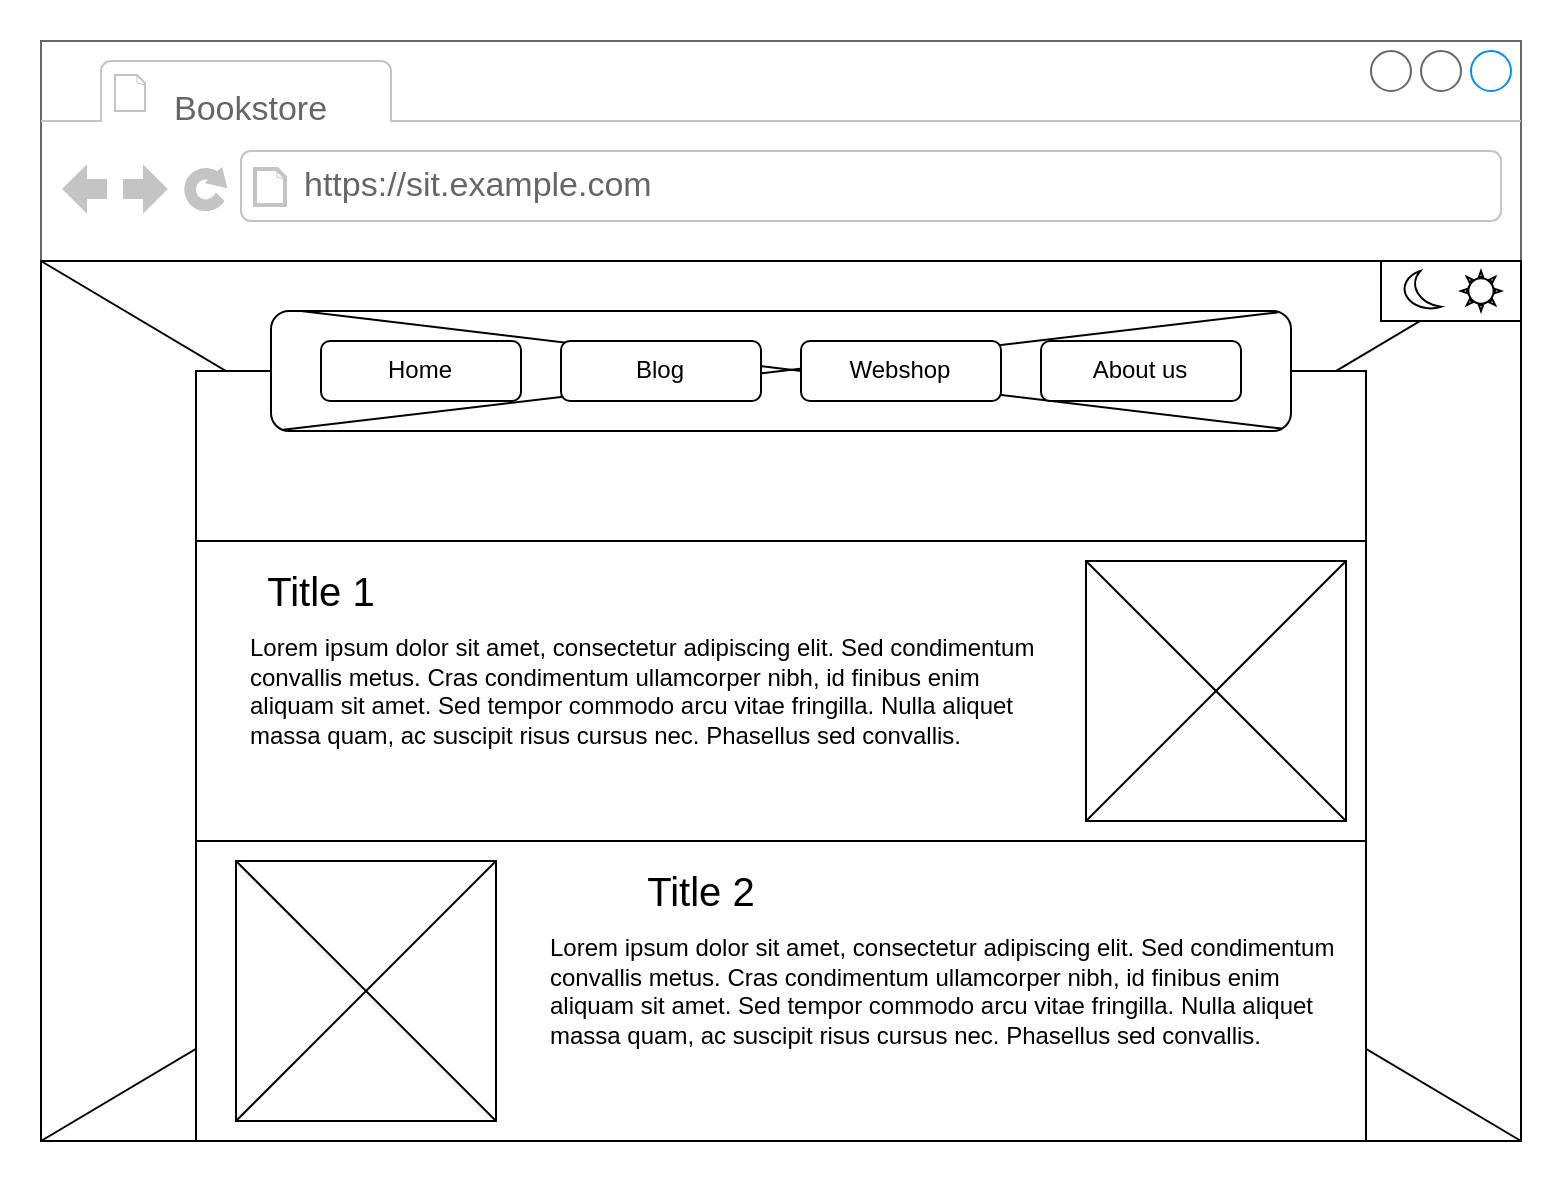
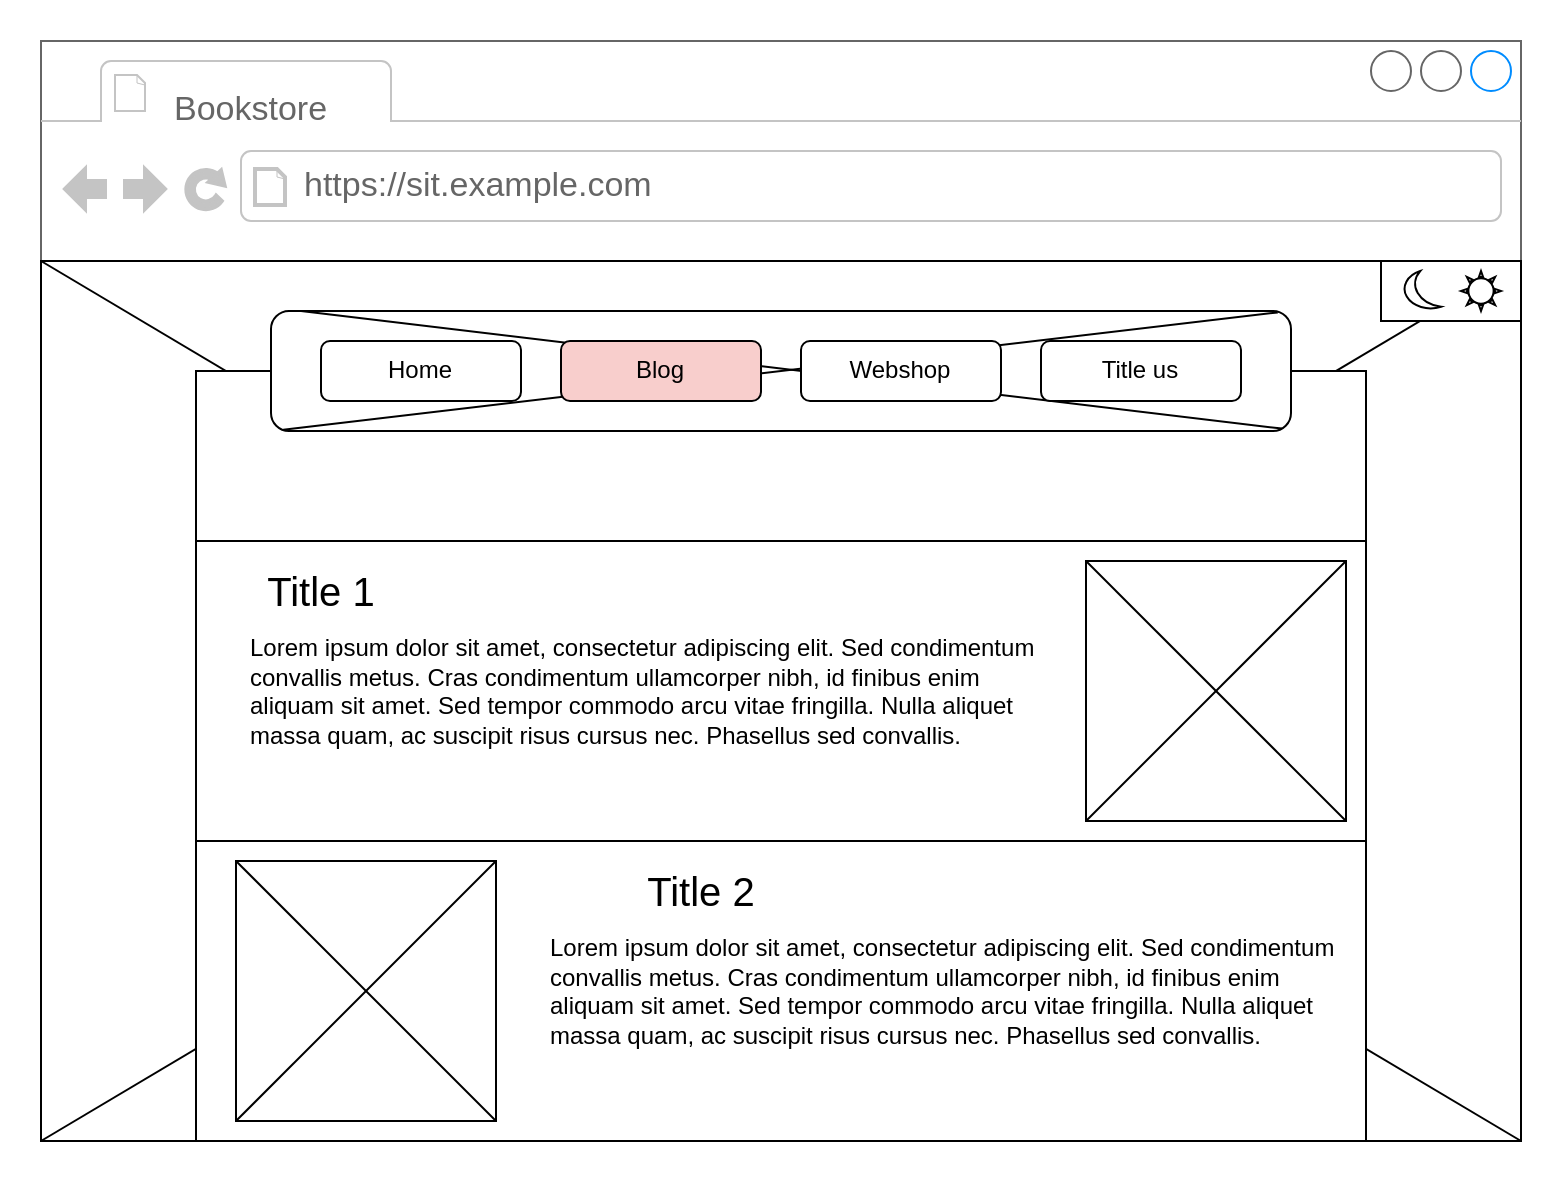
- <mxCell id="14" value="Blog" style="rounded=1;whiteSpace=wrap;html=1;" parent="2" vertex="1"><mxGeometry x="260" y="150" width="100" height="30" as="geometry" /></mxCell>
+ <mxCell id="14" value="Blog" style="rounded=1;whiteSpace=wrap;html=1;fillColor=#f8cecc;" parent="2" vertex="1"><mxGeometry x="260" y="150" width="100" height="30" as="geometry" /></mxCell>
- <mxCell id="16" value="About us" style="rounded=1;whiteSpace=wrap;html=1;" parent="2" vertex="1"><mxGeometry x="500" y="150" width="100" height="30" as="geometry" /></mxCell>
+ <mxCell id="16" value="Title us" style="rounded=1;whiteSpace=wrap;html=1;" parent="2" vertex="1"><mxGeometry x="500" y="150" width="100" height="30" as="geometry" /></mxCell>
